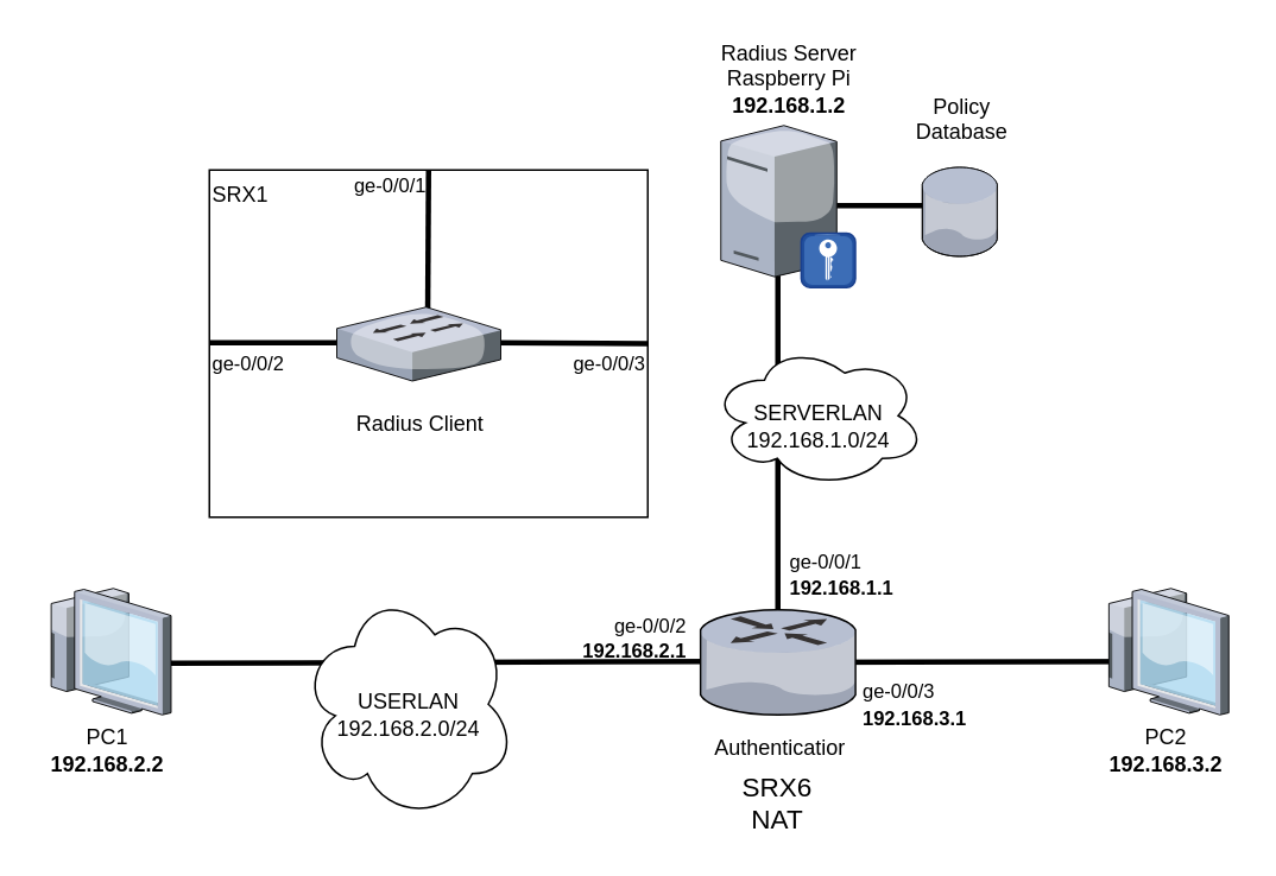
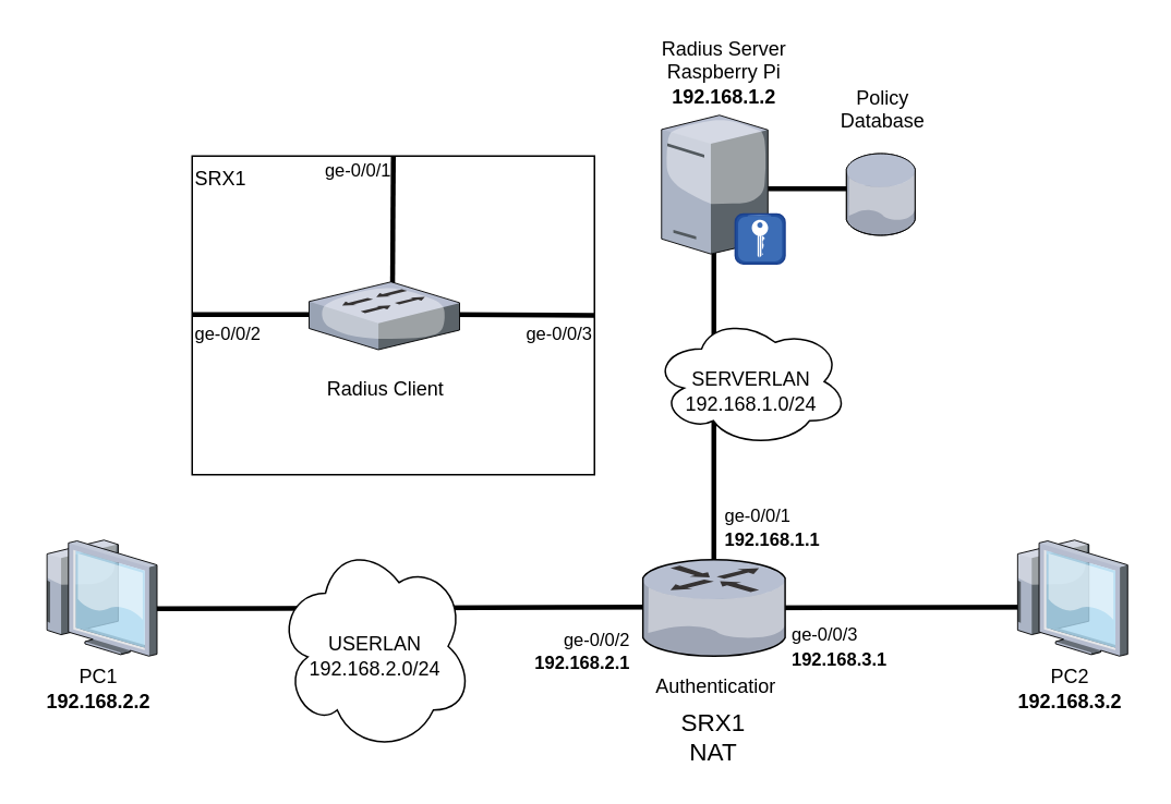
- <mxCell id="24" value="&lt;font style=&quot;font-size: 11px&quot;&gt;ge-0/0/2&lt;br&gt;&lt;b&gt;192.168.2.1&lt;/b&gt;&lt;br&gt;&lt;/font&gt;" style="text;html=1;resizable=0;points=[];autosize=1;align=right;verticalAlign=top;spacingTop=-4;" vertex="1" parent="1"><mxGeometry x="306" y="341" width="80" height="40" as="geometry" /></mxCell>
+ <mxCell id="24" value="&lt;font style=&quot;font-size: 11px&quot;&gt;ge-0/0/2&lt;br&gt;&lt;b&gt;192.168.2.1&lt;/b&gt;&lt;br&gt;&lt;/font&gt;" style="text;html=1;resizable=0;points=[];autosize=1;align=right;verticalAlign=top;spacingTop=-4;" vertex="1" parent="1"><mxGeometry x="306" y="381" width="80" height="40" as="geometry" /></mxCell>
- <mxCell id="6" value="&lt;div style=&quot;font-size: 15px&quot;&gt;&lt;font style=&quot;font-size: 15px&quot;&gt;SRX6&lt;/font&gt;&lt;/div&gt;&lt;div style=&quot;font-size: 15px&quot;&gt;&lt;font style=&quot;font-size: 15px&quot;&gt;NAT&lt;/font&gt;&lt;/div&gt;" style="text;html=1;strokeColor=none;fillColor=none;align=center;verticalAlign=middle;whiteSpace=wrap;rounded=0;dashed=1;fontSize=15;" parent="1" vertex="1"><mxGeometry x="396" y="430" width="80" height="40" as="geometry" /></mxCell>
+ <mxCell id="6" value="&lt;div style=&quot;font-size: 15px&quot;&gt;&lt;font style=&quot;font-size: 15px&quot;&gt;SRX1&lt;/font&gt;&lt;/div&gt;&lt;div style=&quot;font-size: 15px&quot;&gt;&lt;font style=&quot;font-size: 15px&quot;&gt;NAT&lt;/font&gt;&lt;/div&gt;" style="text;html=1;strokeColor=none;fillColor=none;align=center;verticalAlign=middle;whiteSpace=wrap;rounded=0;dashed=1;fontSize=15;" parent="1" vertex="1"><mxGeometry x="396" y="430" width="80" height="40" as="geometry" /></mxCell>
